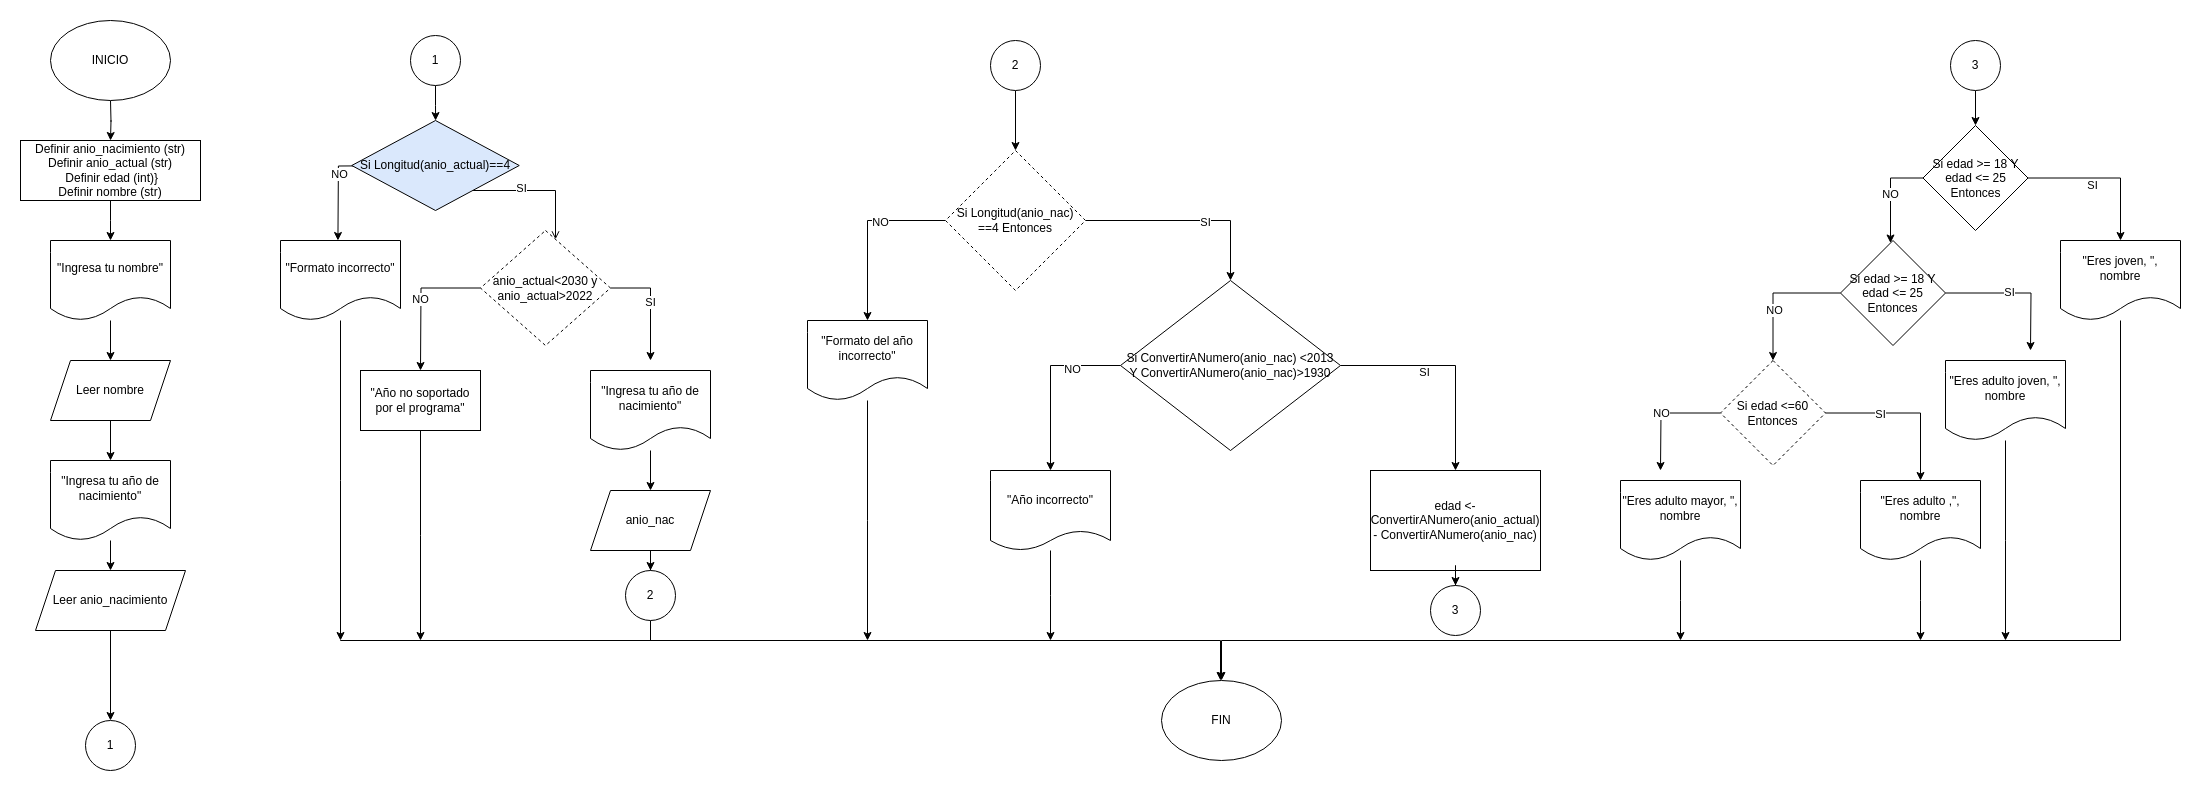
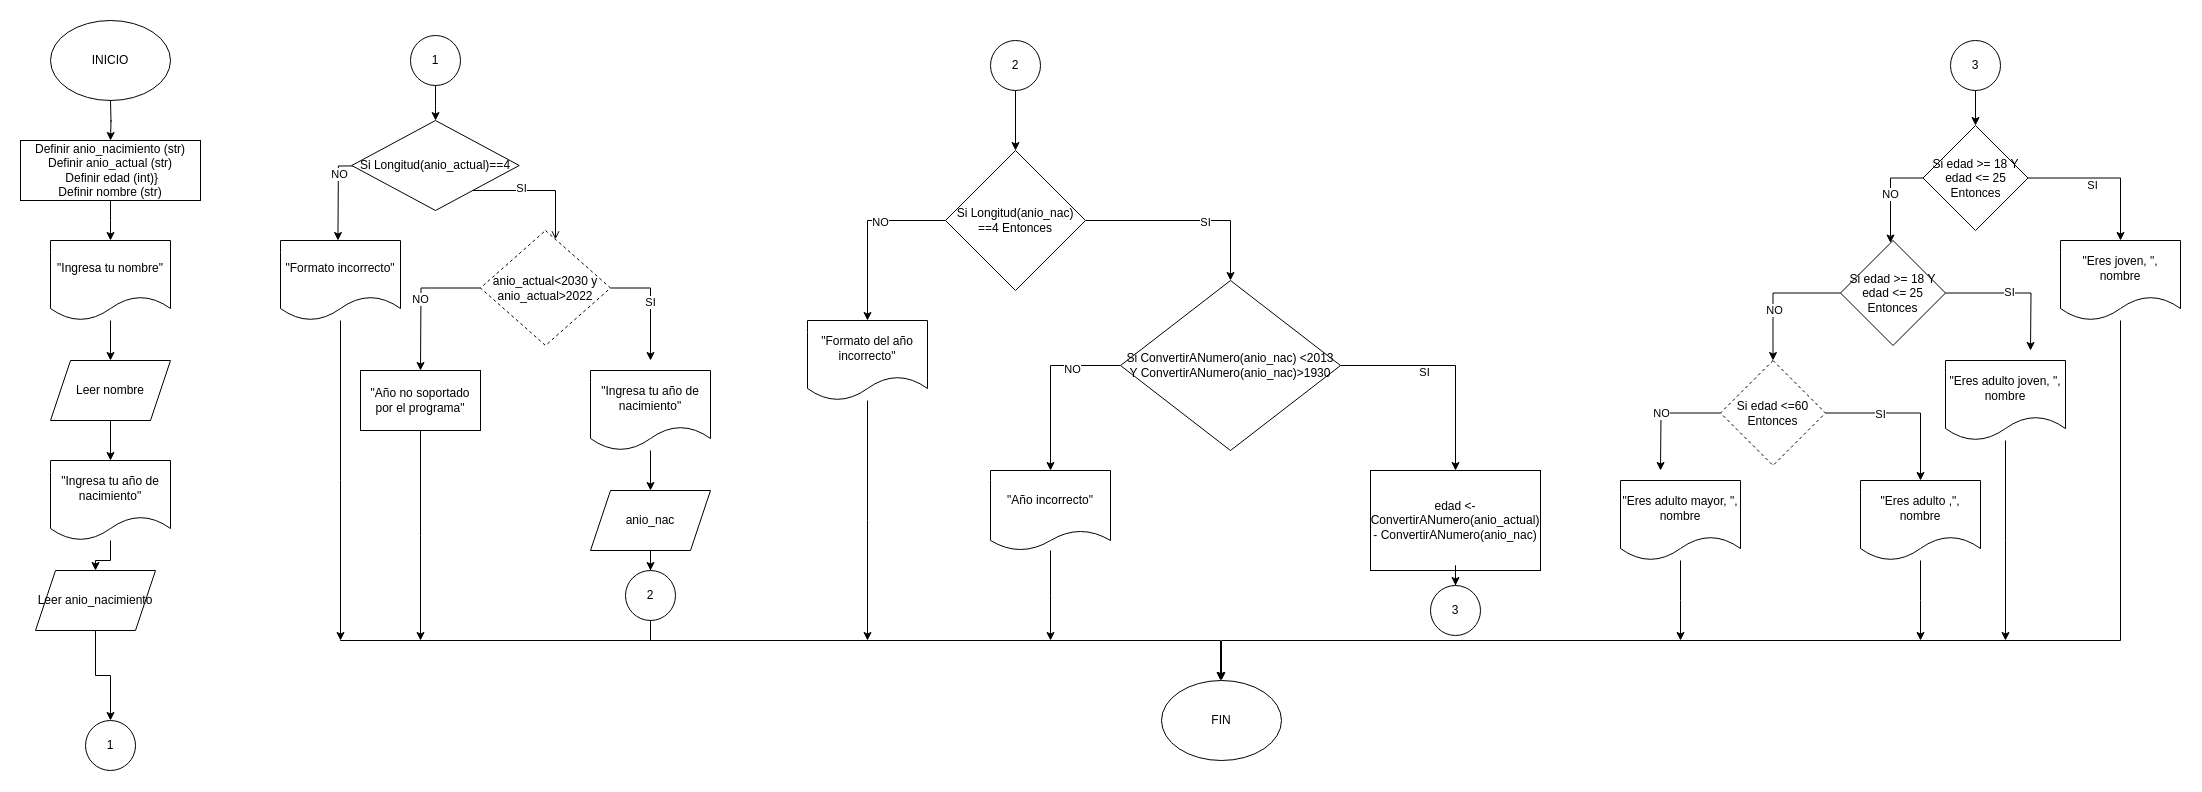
- <mxCell id="21" value="Si Longitud(anio_actual)==4" style="rhombus;whiteSpace=wrap;html=1;rounded=0;fillColor=#dae8fc;" parent="1" vertex="1"><mxGeometry x="351.25" y="120" width="167.5" height="90" as="geometry" /></mxCell>
+ <mxCell id="21" value="Si Longitud(anio_actual)==4" style="rhombus;whiteSpace=wrap;html=1;rounded=0;" parent="1" vertex="1"><mxGeometry x="351.25" y="120" width="167.5" height="90" as="geometry" /></mxCell>
- <mxCell id="41" value="Si Longitud(anio_nac) ==4 Entonces" style="rhombus;whiteSpace=wrap;html=1;rounded=0;dashed=1;" vertex="1" parent="1"><mxGeometry x="945" y="150" width="140" height="140" as="geometry" /></mxCell>
+ <mxCell id="41" value="Si Longitud(anio_nac) ==4 Entonces" style="rhombus;whiteSpace=wrap;html=1;rounded=0;" vertex="1" parent="1"><mxGeometry x="945" y="150" width="140" height="140" as="geometry" /></mxCell>
- <mxCell id="13" value="Leer anio_nacimiento" style="shape=parallelogram;perimeter=parallelogramPerimeter;whiteSpace=wrap;html=1;fixedSize=1;rounded=0;" parent="1" vertex="1"><mxGeometry x="35" y="570" width="150" height="60" as="geometry" /></mxCell>
+ <mxCell id="13" value="Leer anio_nacimiento" style="shape=parallelogram;perimeter=parallelogramPerimeter;whiteSpace=wrap;html=1;fixedSize=1;rounded=0;" parent="1" vertex="1"><mxGeometry x="35" y="570" width="120" height="60" as="geometry" /></mxCell>
